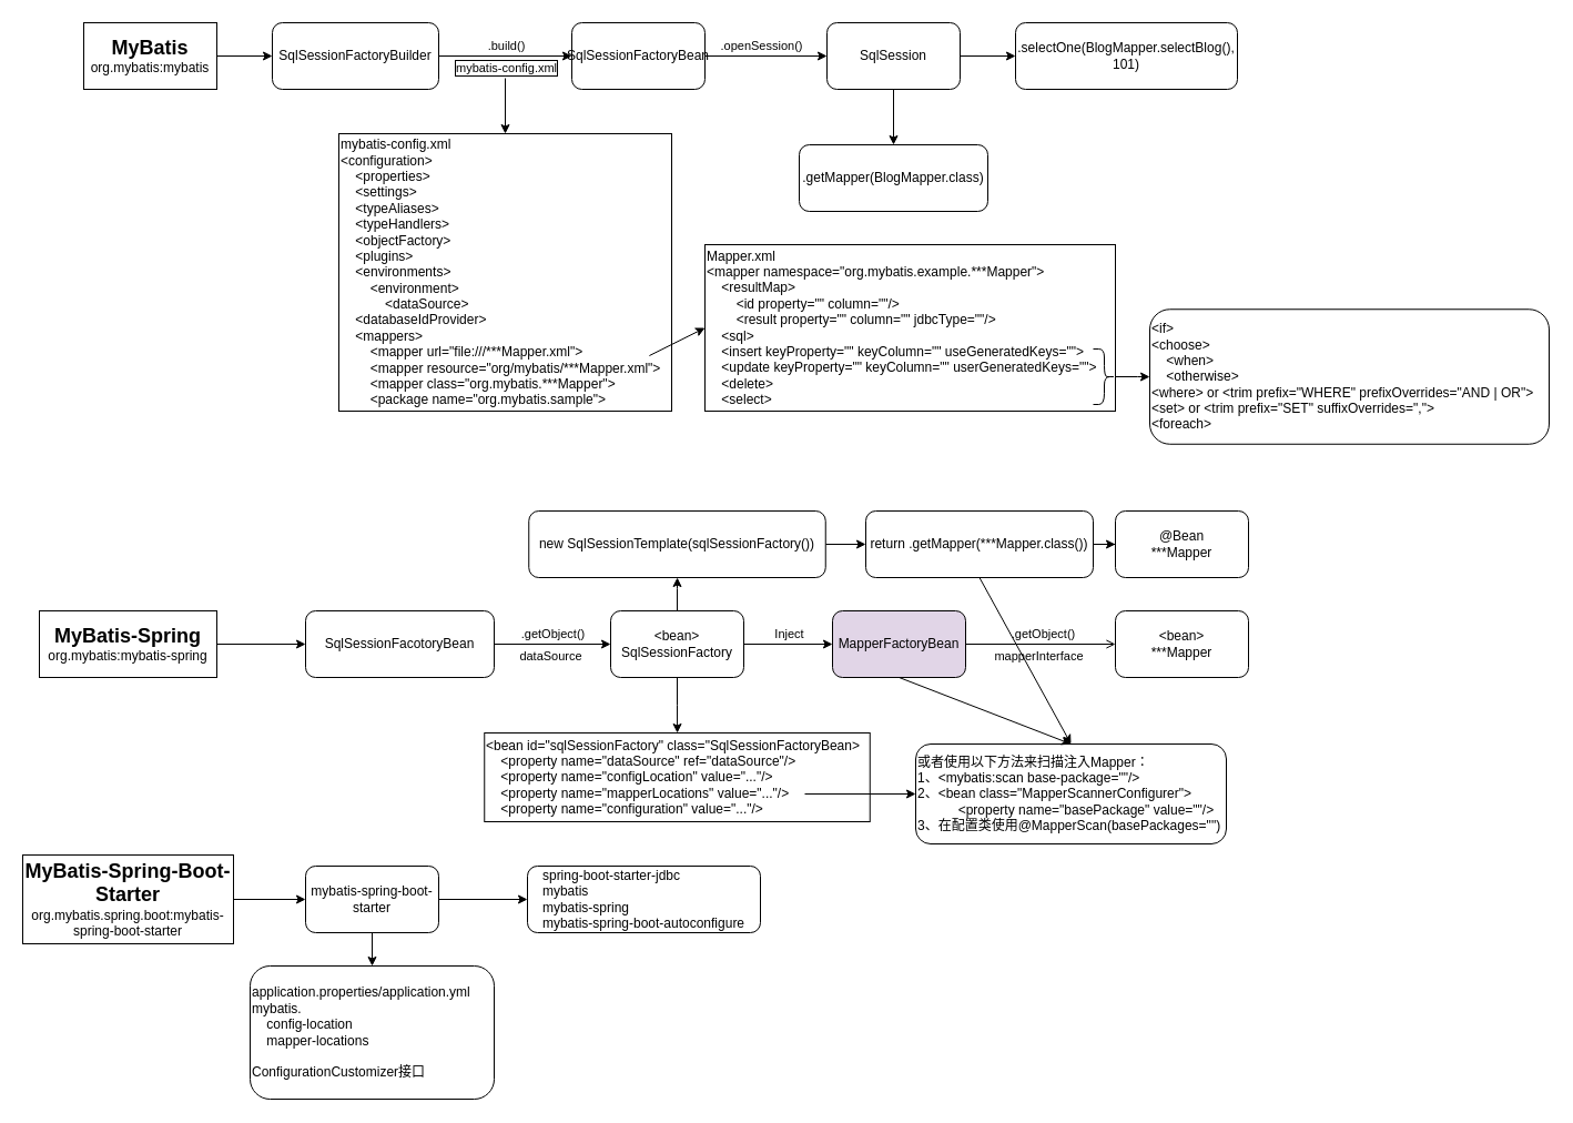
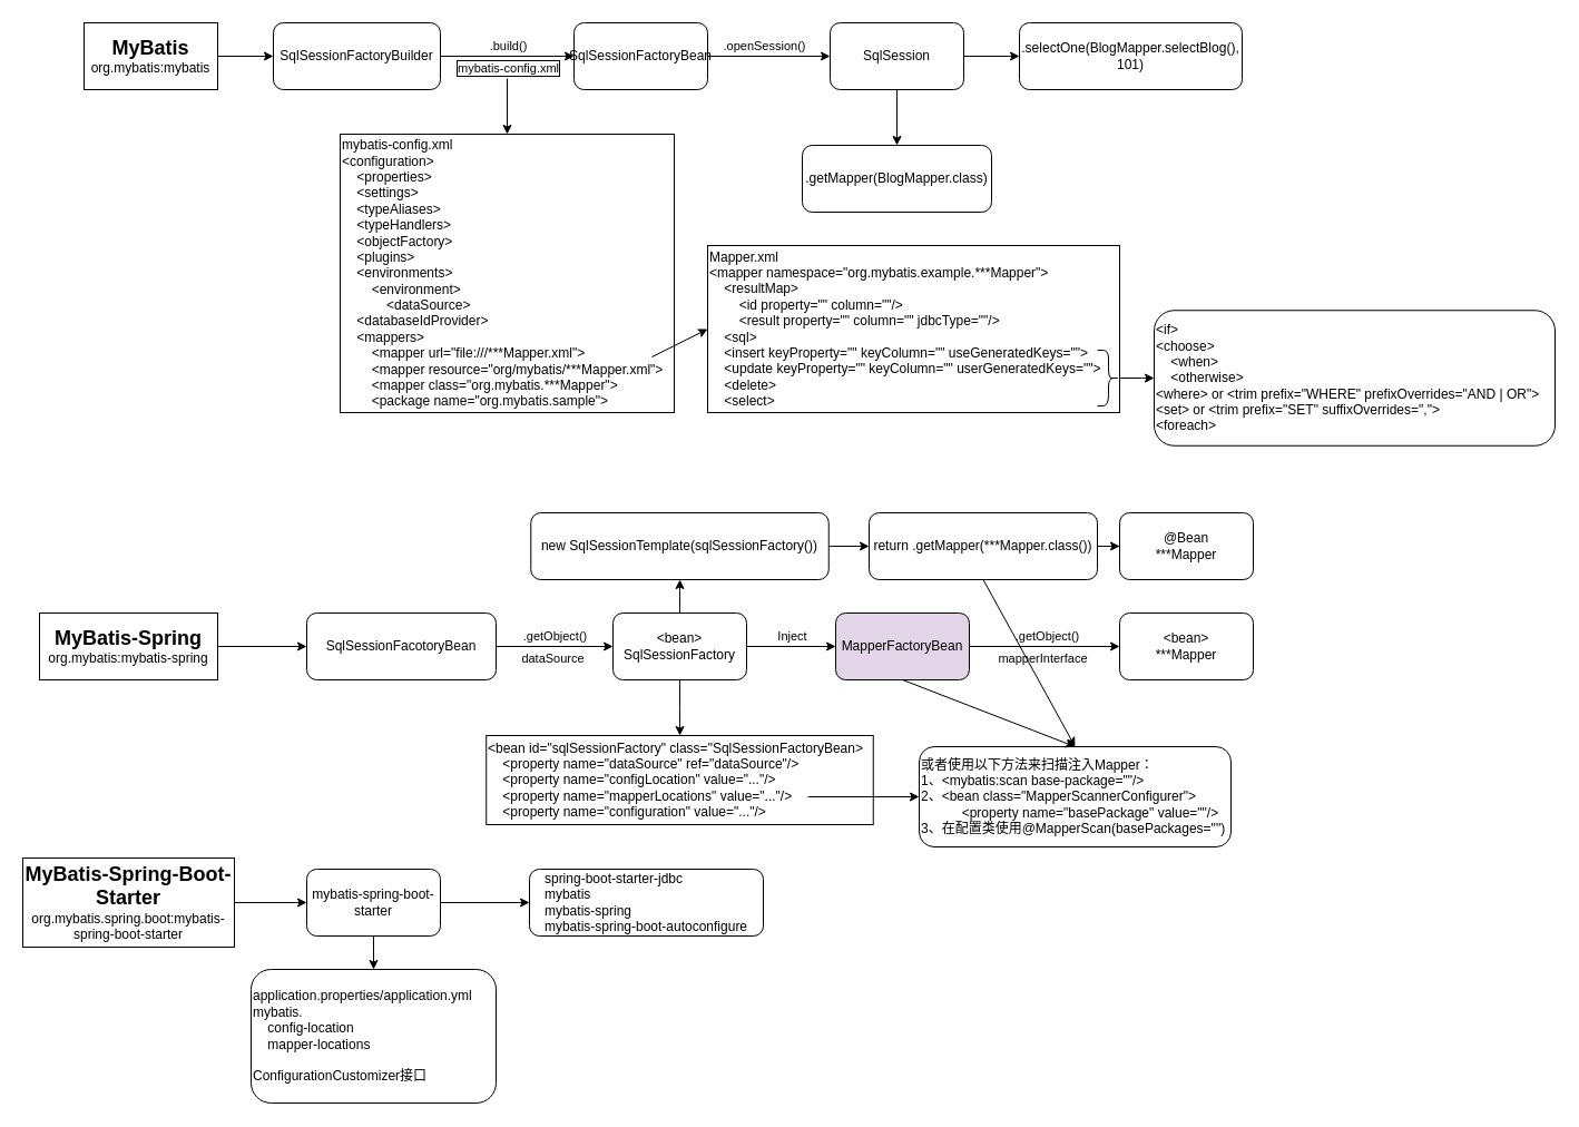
- <mxCell id="2" value="" style="edgeStyle=orthogonalEdgeStyle;rounded=0;orthogonalLoop=1;jettySize=auto;html=1;endArrow=open;" parent="1" source="37" target="40" edge="1"><mxGeometry relative="1" as="geometry"><Array as="points"><mxPoint x="915" y="580" /><mxPoint x="915" y="580" /></Array></mxGeometry></mxCell>
+ <mxCell id="2" value="" style="edgeStyle=orthogonalEdgeStyle;rounded=0;orthogonalLoop=1;jettySize=auto;html=1;" parent="1" source="37" target="40" edge="1"><mxGeometry relative="1" as="geometry"><Array as="points"><mxPoint x="915" y="580" /><mxPoint x="915" y="580" /></Array></mxGeometry></mxCell>
